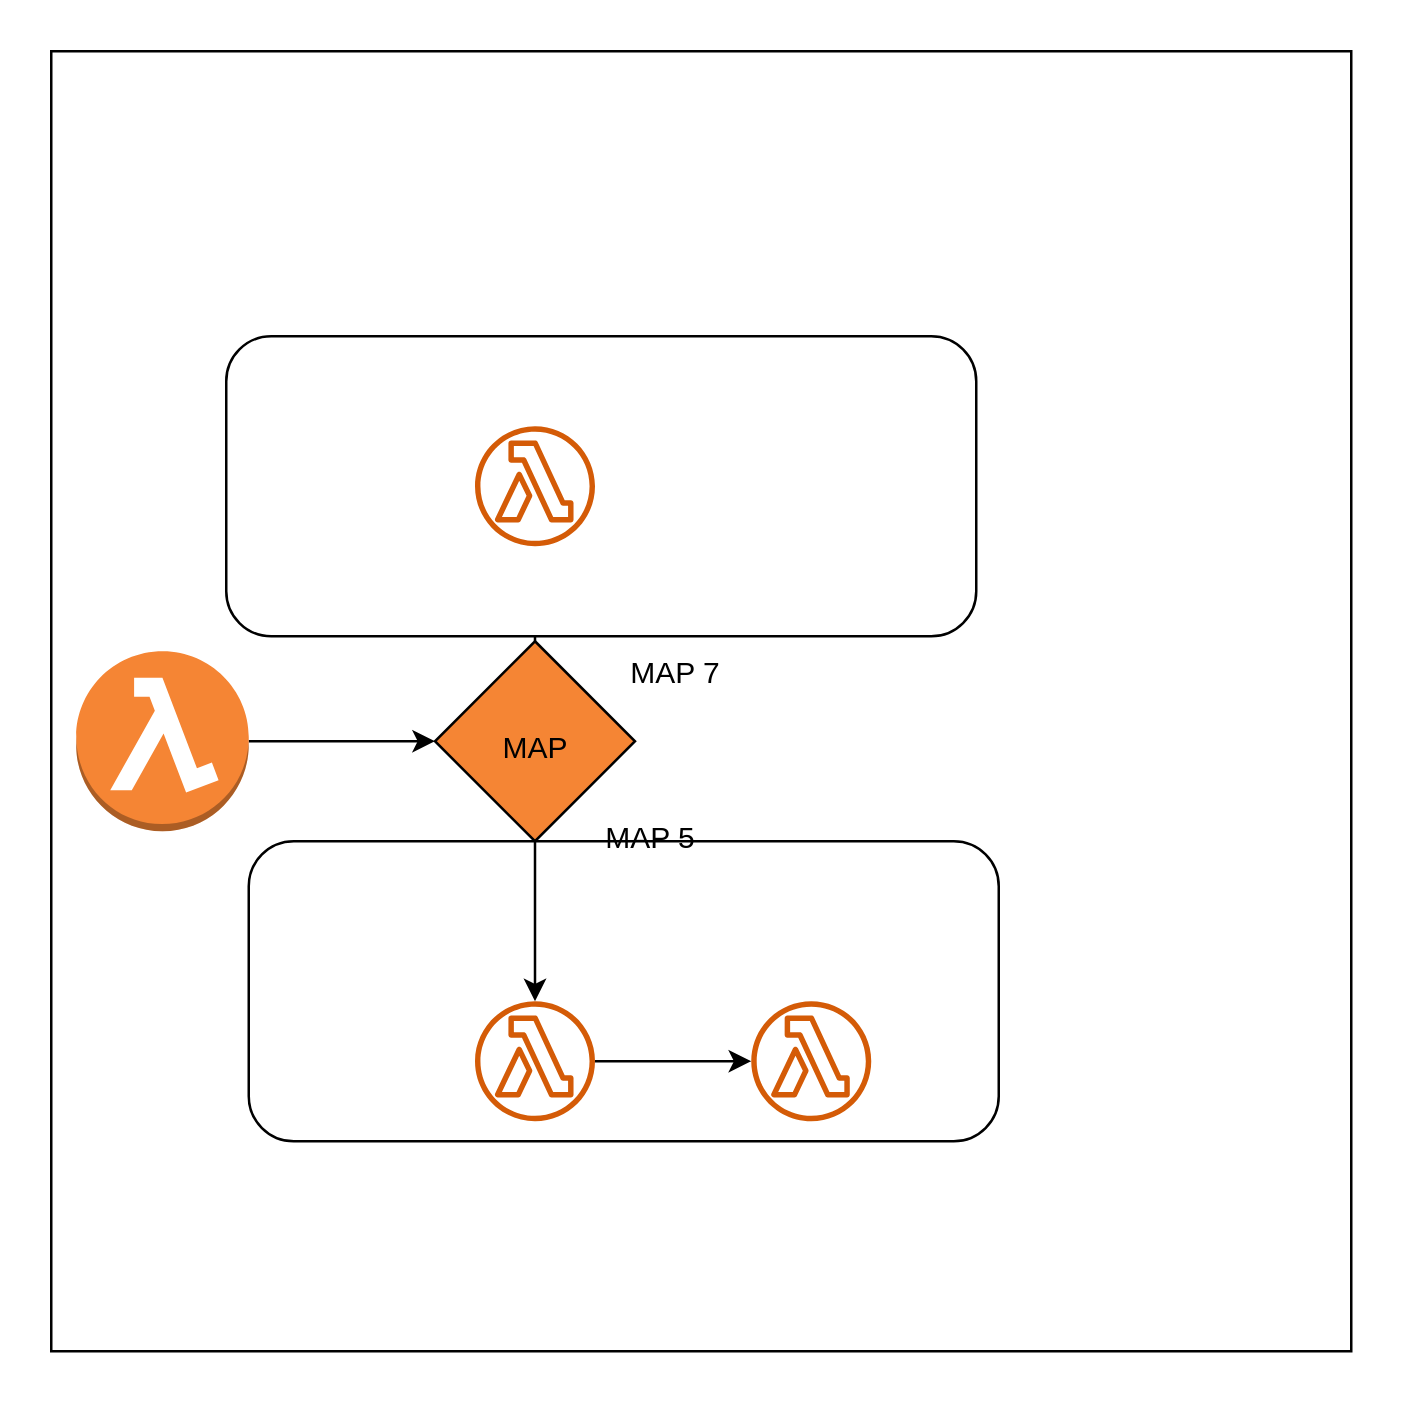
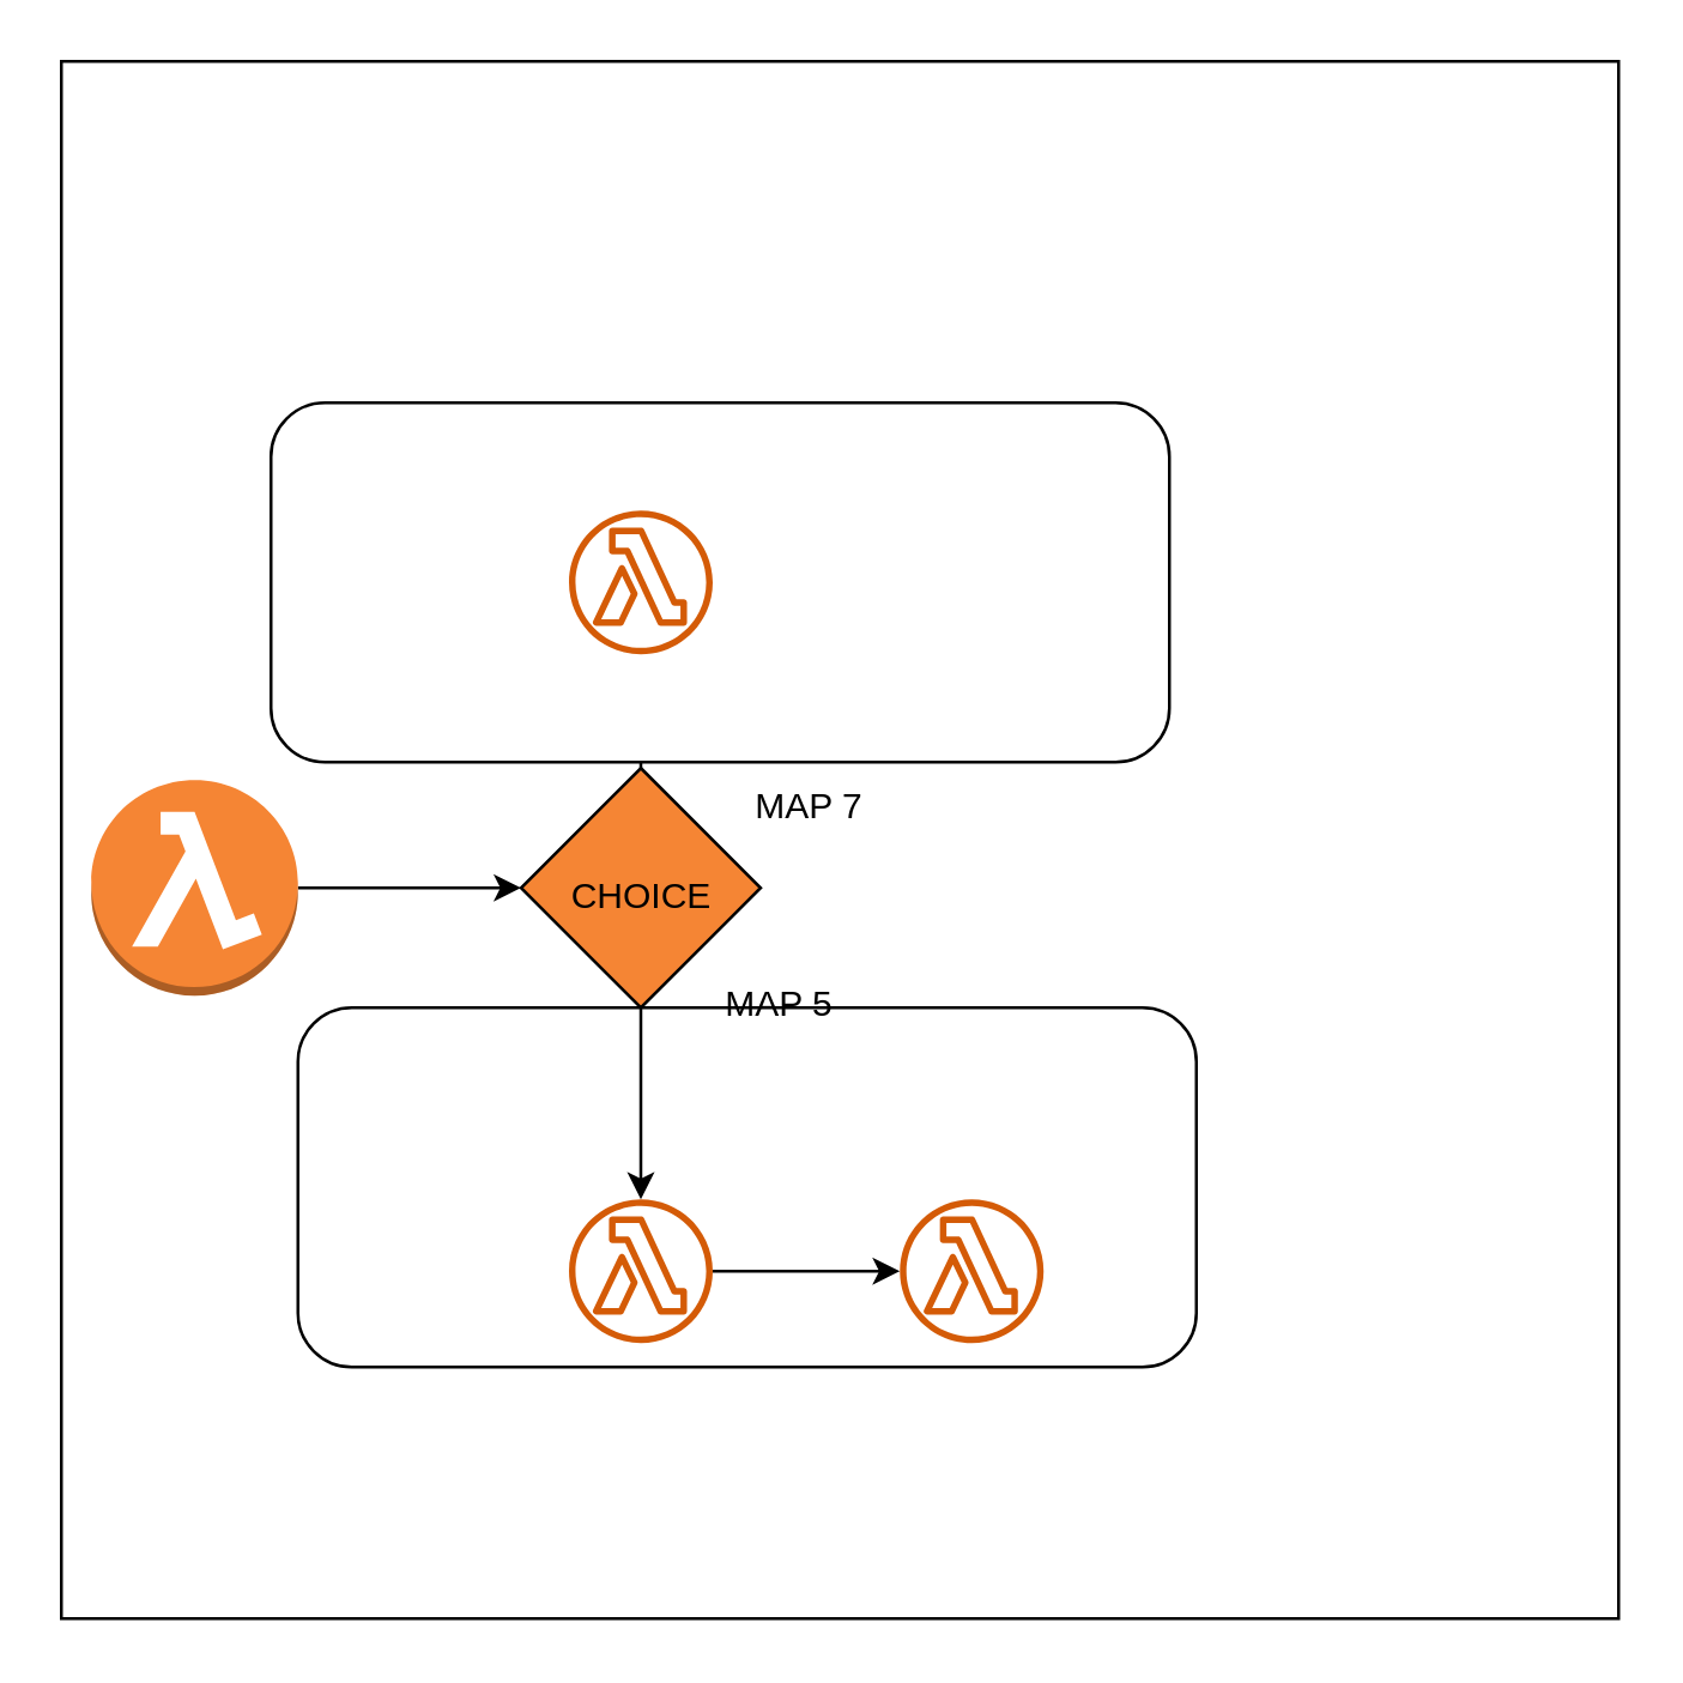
- <mxCell id="8" value="&lt;br&gt;&lt;br&gt;MAP" style="rhombus;whiteSpace=wrap;html=1;verticalAlign=top;fillColor=#F58534;dashed=0;gradientColor=none;" vertex="1" parent="1"><mxGeometry x="173.5" y="256" width="80" height="80" as="geometry" /></mxCell>
+ <mxCell id="8" value="&lt;br&gt;&lt;br&gt;CHOICE" style="rhombus;whiteSpace=wrap;html=1;verticalAlign=top;fillColor=#F58534;dashed=0;gradientColor=none;" vertex="1" parent="1"><mxGeometry x="173.5" y="256" width="80" height="80" as="geometry" /></mxCell>
